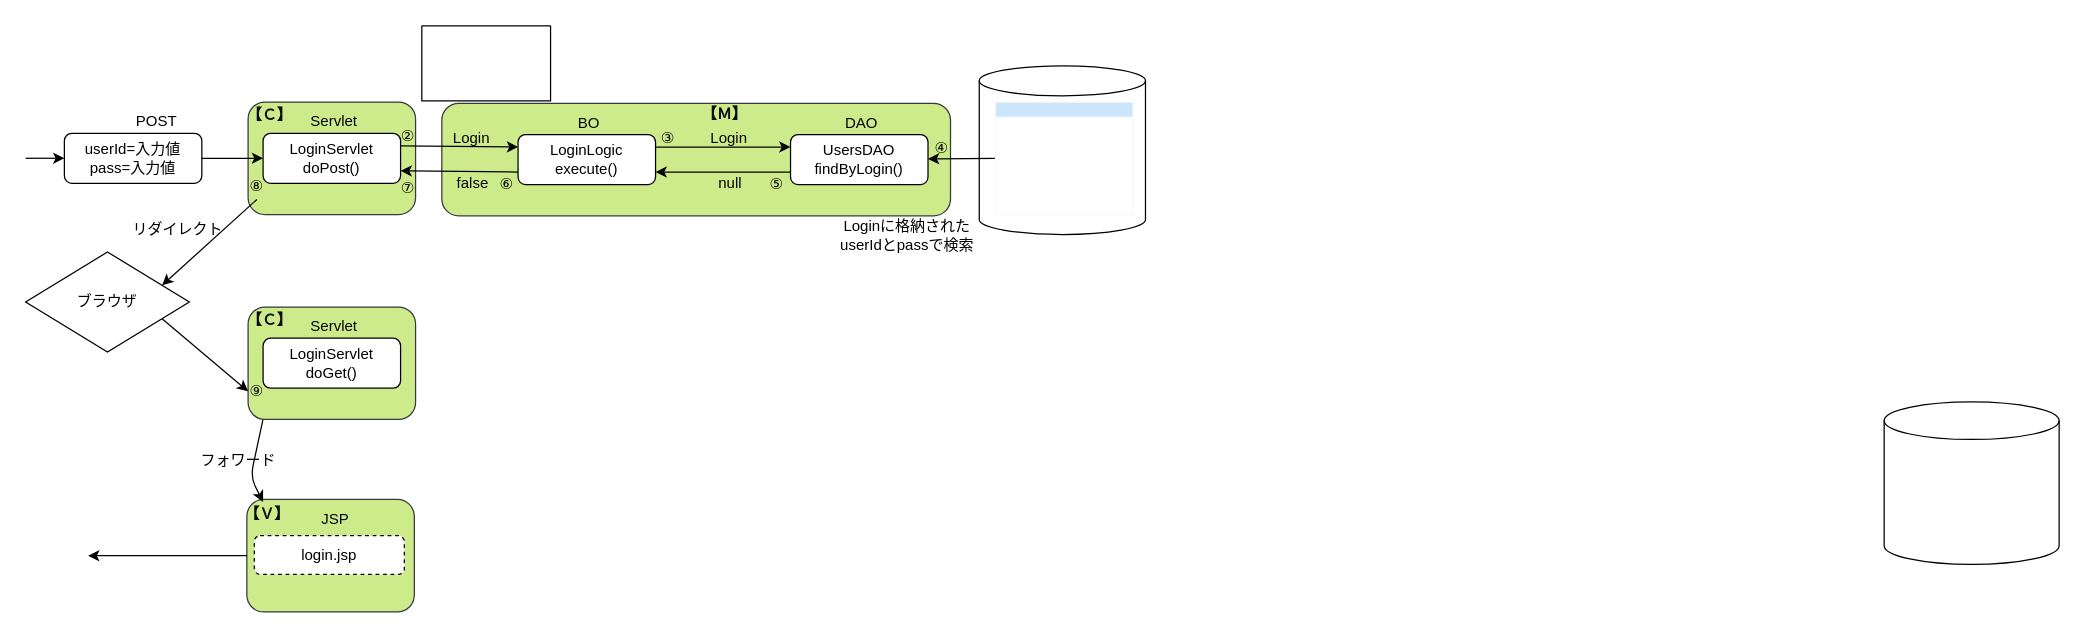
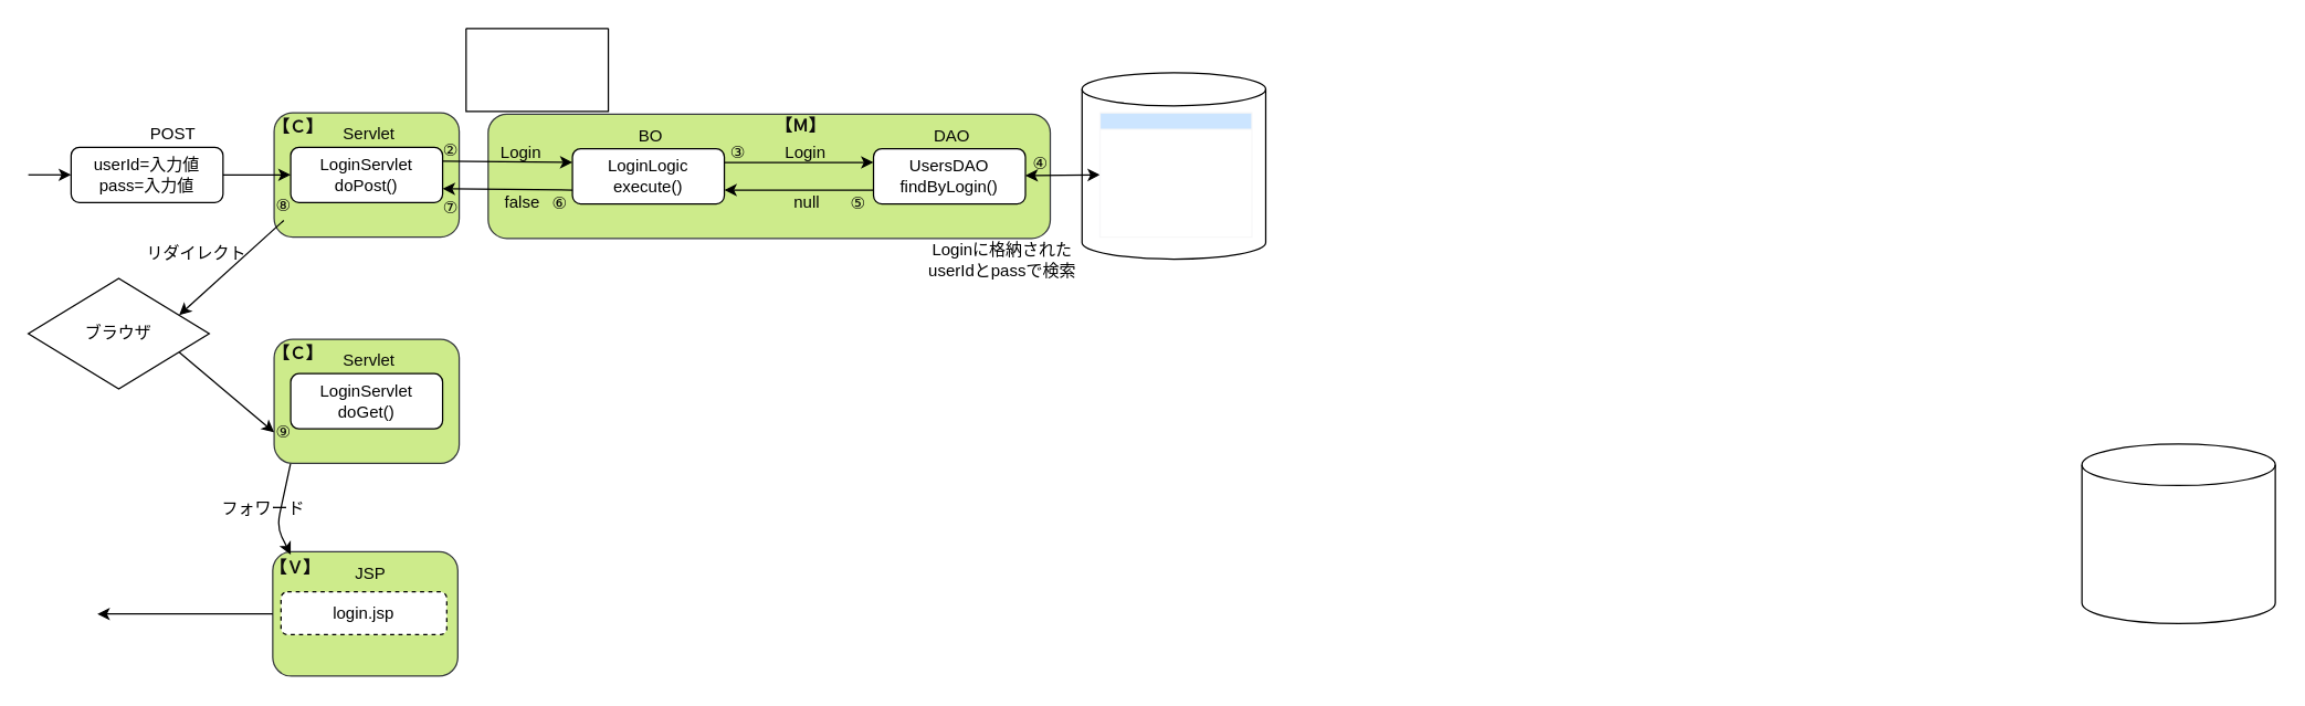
- <mxCell id="24" value="" style="endArrow=none;startArrow=classic;html=1;fontColor=#ffffff;entryX=0;entryY=0.5;entryDx=0;entryDy=0;" parent="1" source="14" target="34" edge="1"><mxGeometry width="50" height="50" relative="1" as="geometry"><mxPoint x="740" y="127" as="sourcePoint" /><mxPoint x="660" y="77" as="targetPoint" /></mxGeometry></mxCell>
+ <mxCell id="24" value="" style="endArrow=classic;startArrow=classic;html=1;fontColor=#ffffff;entryX=0;entryY=0.5;entryDx=0;entryDy=0;" parent="1" source="14" target="34" edge="1"><mxGeometry width="50" height="50" relative="1" as="geometry"><mxPoint x="740" y="127" as="sourcePoint" /><mxPoint x="660" y="77" as="targetPoint" /></mxGeometry></mxCell>
